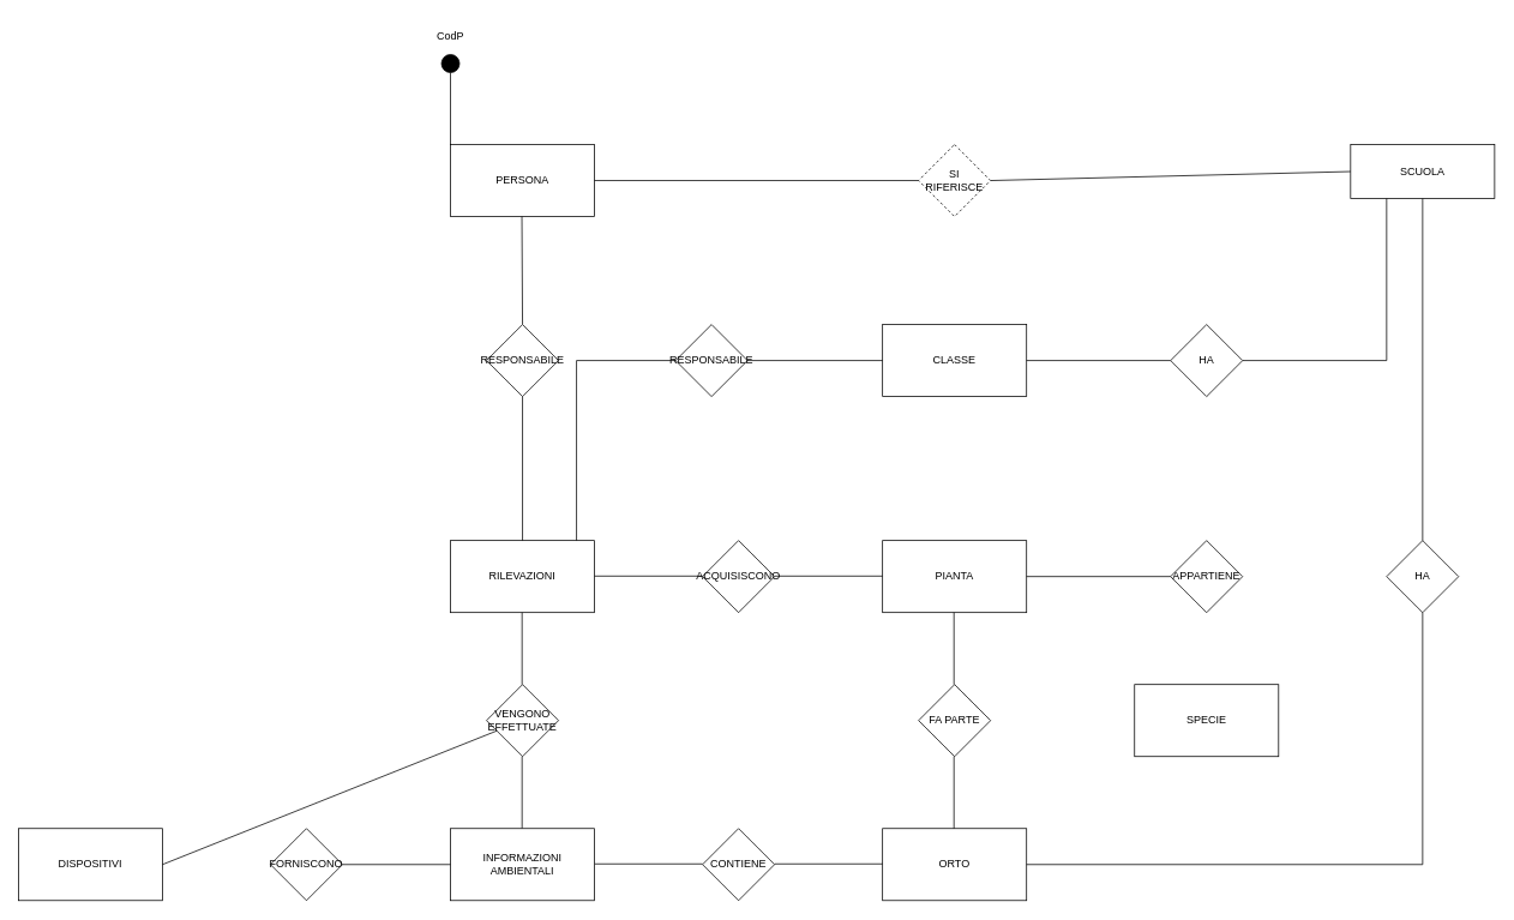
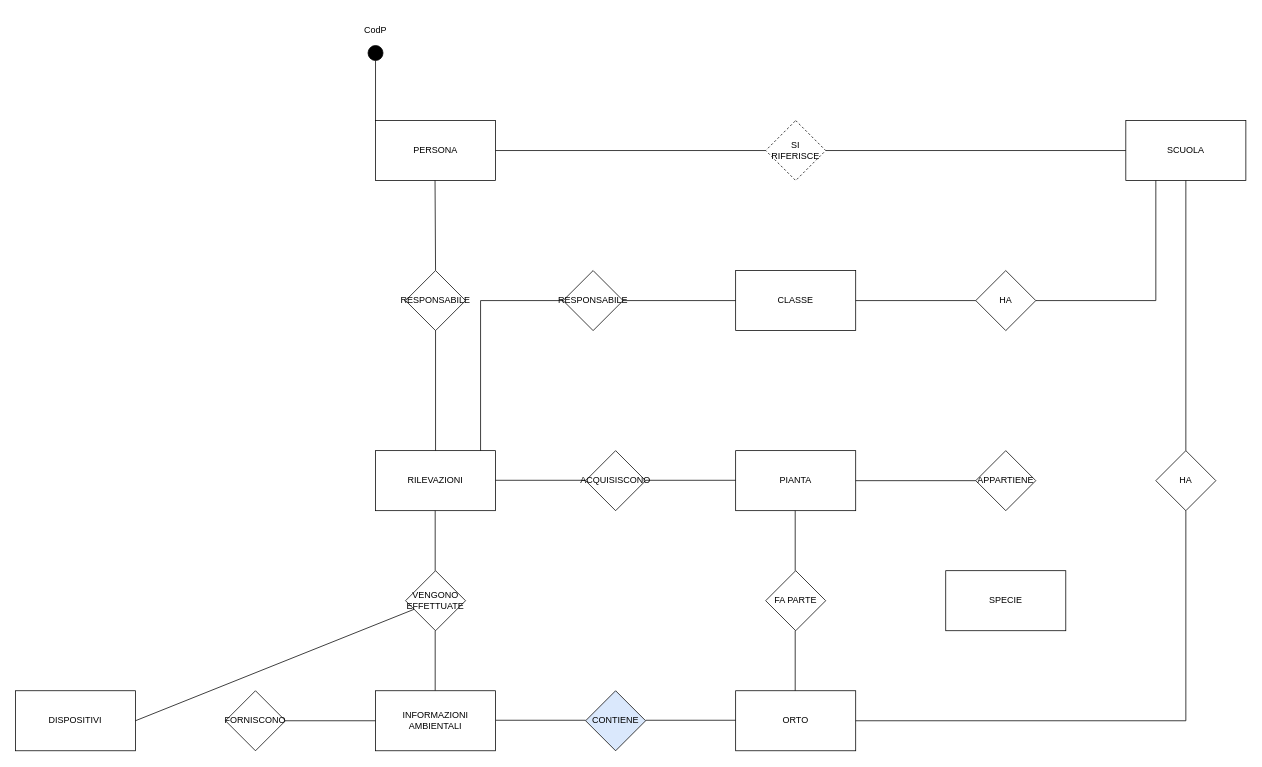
- <mxCell id="2" value="SCUOLA" style="rounded=0;whiteSpace=wrap;html=1;" parent="1" vertex="1"><mxGeometry x="1500" y="160" width="160" height="60" as="geometry" /></mxCell>
+ <mxCell id="2" value="SCUOLA" style="rounded=0;whiteSpace=wrap;html=1;" parent="1" vertex="1"><mxGeometry x="1500" y="160" width="160" height="80" as="geometry" /></mxCell>
- <mxCell id="33" value="CONTIENE" style="rhombus;whiteSpace=wrap;html=1;" vertex="1" parent="1"><mxGeometry x="780" y="920" width="80" height="80" as="geometry" /></mxCell>
+ <mxCell id="33" value="CONTIENE" style="rhombus;whiteSpace=wrap;html=1;fillColor=#dae8fc;" vertex="1" parent="1"><mxGeometry x="780" y="920" width="80" height="80" as="geometry" /></mxCell>
